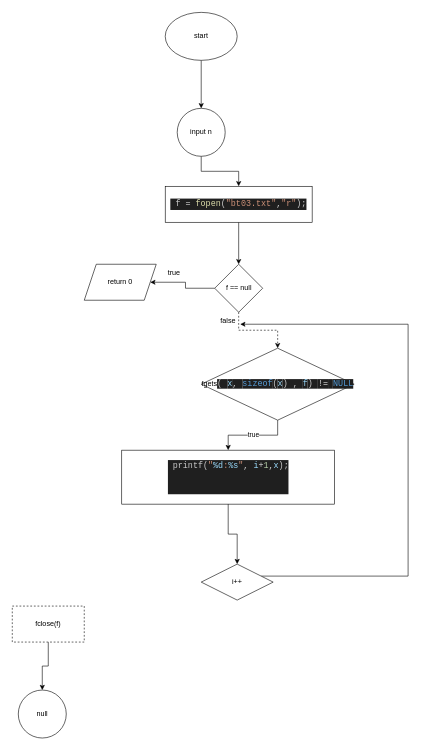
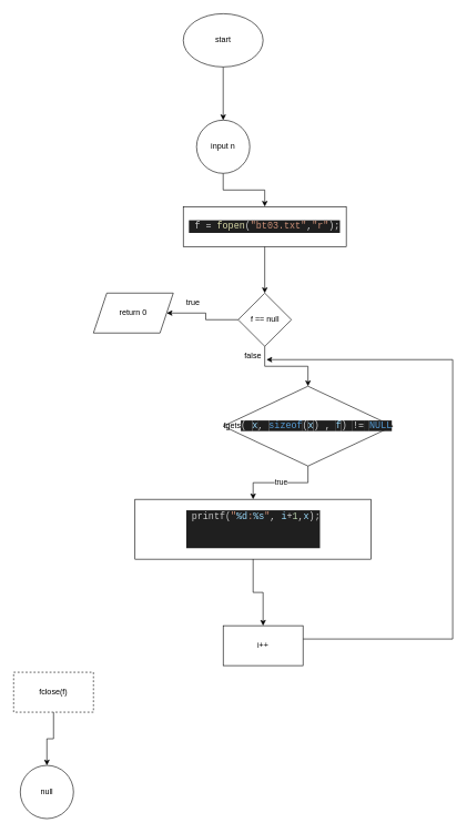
- <mxCell id="18" value="" style="edgeStyle=orthogonalEdgeStyle;rounded=0;orthogonalLoop=1;jettySize=auto;html=1;dashed=1;" edge="1" parent="1" source="10" target="19"><mxGeometry relative="1" as="geometry"><mxPoint x="398" y="520" as="sourcePoint" /><mxPoint x="368" y="730" as="targetPoint" /></mxGeometry></mxCell>
+ <mxCell id="18" value="" style="edgeStyle=orthogonalEdgeStyle;rounded=0;orthogonalLoop=1;jettySize=auto;html=1;" edge="1" parent="1" source="10" target="19"><mxGeometry relative="1" as="geometry"><mxPoint x="398" y="520" as="sourcePoint" /><mxPoint x="368" y="730" as="targetPoint" /></mxGeometry></mxCell>
- <mxCell id="22" value="i++" style="rhombus;whiteSpace=wrap;html=1;" vertex="1" parent="1"><mxGeometry x="335" y="940" width="120" height="60" as="geometry" /></mxCell>
+ <mxCell id="22" value="i++" style="rounded=0;whiteSpace=wrap;html=1;" vertex="1" parent="1"><mxGeometry x="335" y="940" width="120" height="60" as="geometry" /></mxCell>
